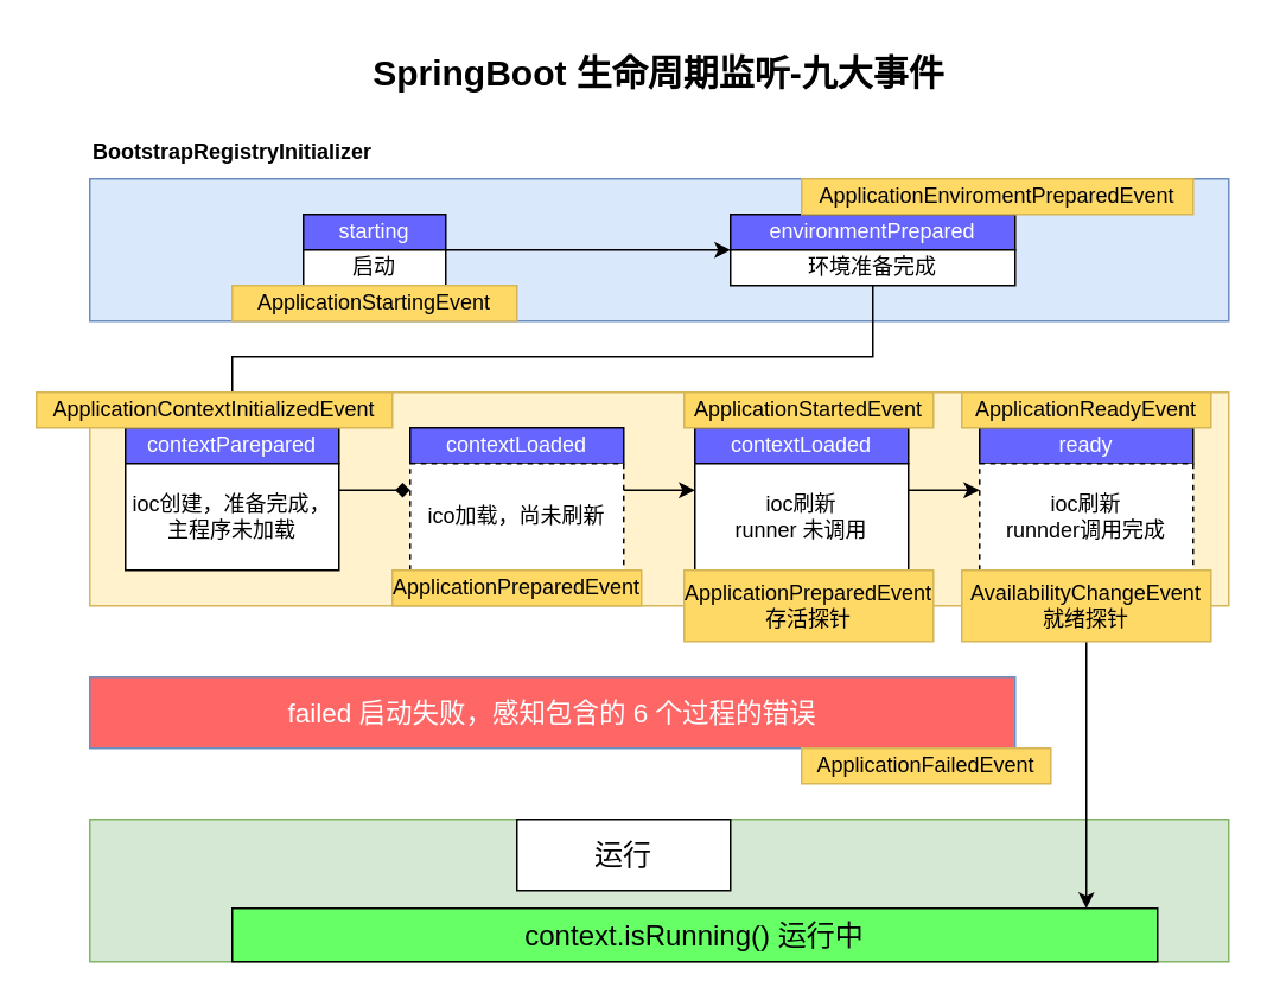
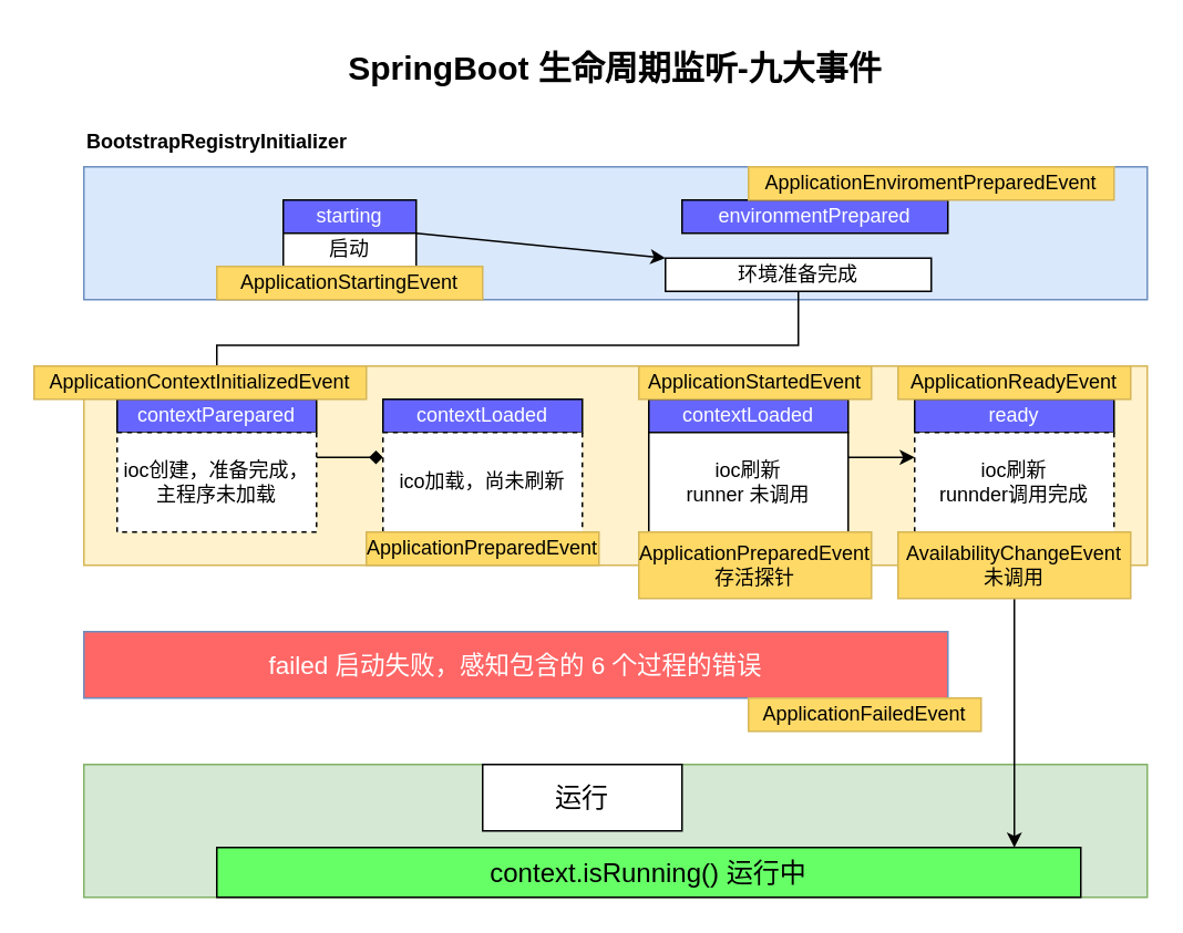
- <mxCell id="9" value="环境准备完成" style="rounded=0;whiteSpace=wrap;html=1;" parent="1" vertex="1"><mxGeometry x="410" y="140" width="160" height="20" as="geometry" /></mxCell>
+ <mxCell id="9" value="环境准备完成" style="rounded=0;whiteSpace=wrap;html=1;" parent="1" vertex="1"><mxGeometry x="400" y="155" width="160" height="20" as="geometry" /></mxCell>
- <mxCell id="20" style="edgeStyle=orthogonalEdgeStyle;rounded=0;orthogonalLoop=1;jettySize=auto;html=1;exitX=1;exitY=0.25;exitDx=0;exitDy=0;entryX=0;entryY=0.25;entryDx=0;entryDy=0;" parent="1" source="16" target="23" edge="1"><mxGeometry relative="1" as="geometry" /></mxCell>
- <mxCell id="13" value="ioc创建，准备完成，&lt;div&gt;主程序未加载&lt;/div&gt;" style="rounded=0;whiteSpace=wrap;html=1;" parent="1" vertex="1"><mxGeometry x="70" y="260" width="120" height="60" as="geometry" /></mxCell>
+ <mxCell id="13" value="ioc创建，准备完成，&lt;div&gt;主程序未加载&lt;/div&gt;" style="rounded=0;whiteSpace=wrap;html=1;dashed=1;" parent="1" vertex="1"><mxGeometry x="70" y="260" width="120" height="60" as="geometry" /></mxCell>
- <mxCell id="34" value="&lt;span&gt;AvailabilityChangeEvent&lt;/span&gt;&lt;div&gt;&lt;span&gt;就绪探针&lt;/span&gt;&lt;/div&gt;" style="text;html=1;align=center;verticalAlign=middle;whiteSpace=wrap;rounded=0;fontStyle=0;fillColor=#FFD966;strokeColor=#d6b656;" vertex="1" parent="1"><mxGeometry x="540" y="320" width="140" height="40" as="geometry" /></mxCell>
+ <mxCell id="34" value="&lt;span&gt;AvailabilityChangeEvent&lt;/span&gt;&lt;div&gt;&lt;span&gt;未调用&lt;/span&gt;&lt;/div&gt;" style="text;html=1;align=center;verticalAlign=middle;whiteSpace=wrap;rounded=0;fontStyle=0;fillColor=#FFD966;strokeColor=#d6b656;" vertex="1" parent="1"><mxGeometry x="540" y="320" width="140" height="40" as="geometry" /></mxCell>
